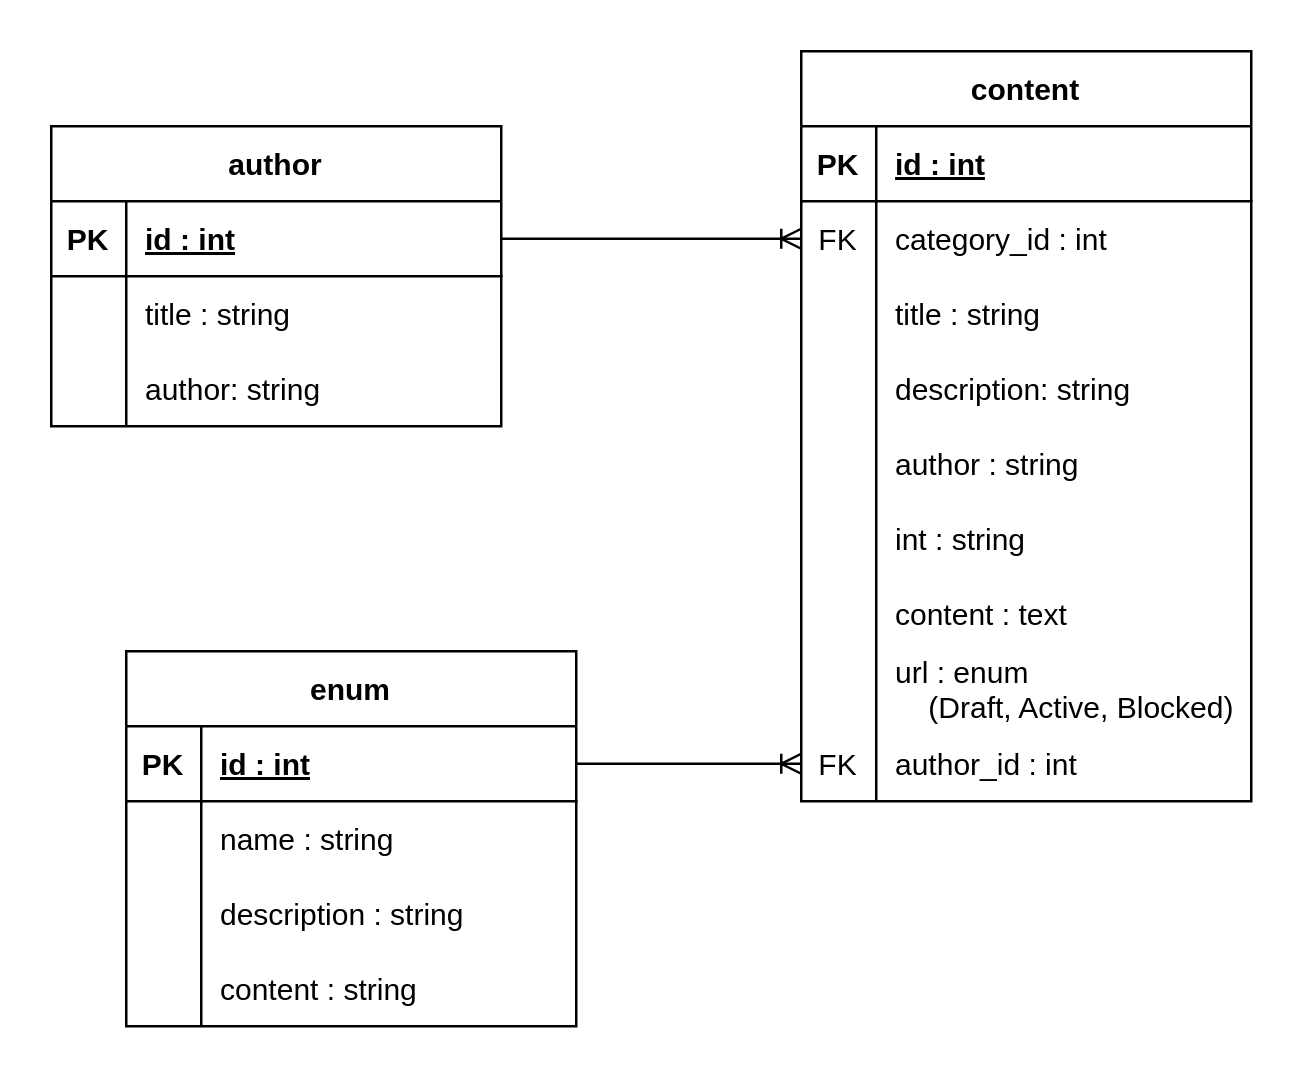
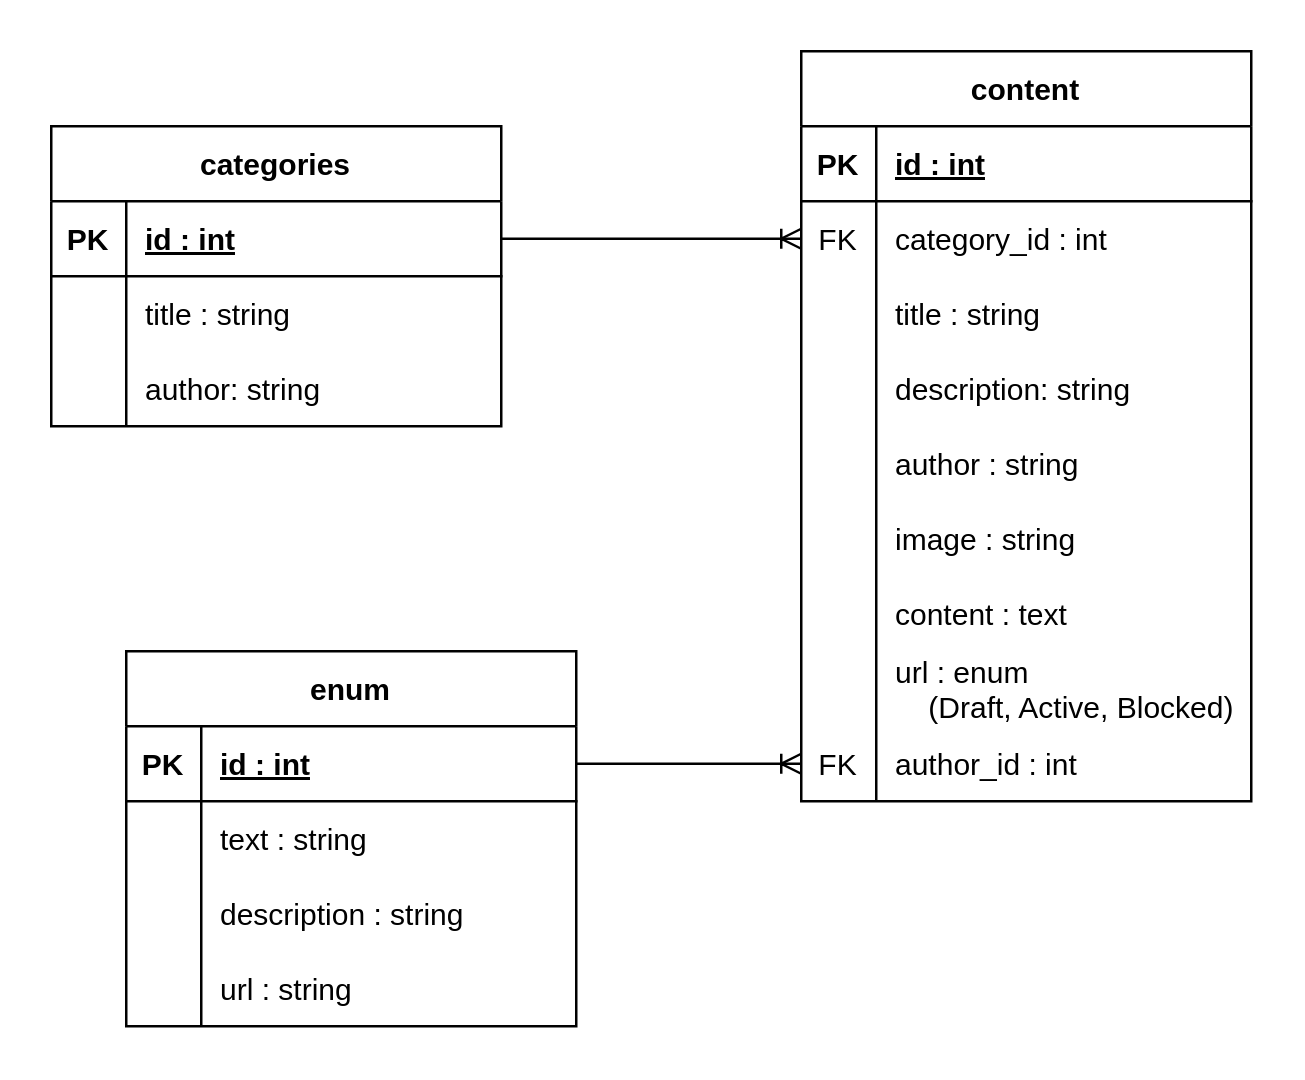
- <mxCell id="2" value="author" style="shape=table;startSize=30;container=1;collapsible=1;childLayout=tableLayout;fixedRows=1;rowLines=0;fontStyle=1;align=center;resizeLast=1;" parent="1" vertex="1"><mxGeometry x="20" y="50" width="180" height="120" as="geometry" /></mxCell>
+ <mxCell id="2" value="categories" style="shape=table;startSize=30;container=1;collapsible=1;childLayout=tableLayout;fixedRows=1;rowLines=0;fontStyle=1;align=center;resizeLast=1;" parent="1" vertex="1"><mxGeometry x="20" y="50" width="180" height="120" as="geometry" /></mxCell>
- <mxCell id="30" value="int : string" style="shape=partialRectangle;connectable=0;fillColor=none;top=0;left=0;bottom=0;right=0;align=left;spacingLeft=6;overflow=hidden;" parent="28" vertex="1"><mxGeometry x="30" width="150" height="30" as="geometry"><mxRectangle width="150" height="30" as="alternateBounds" /></mxGeometry></mxCell>
+ <mxCell id="30" value="image : string" style="shape=partialRectangle;connectable=0;fillColor=none;top=0;left=0;bottom=0;right=0;align=left;spacingLeft=6;overflow=hidden;" parent="28" vertex="1"><mxGeometry x="30" width="150" height="30" as="geometry"><mxRectangle width="150" height="30" as="alternateBounds" /></mxGeometry></mxCell>
- <mxCell id="46" value="name : string" style="shape=partialRectangle;connectable=0;fillColor=none;top=0;left=0;bottom=0;right=0;align=left;spacingLeft=6;overflow=hidden;" parent="44" vertex="1"><mxGeometry x="30" width="150" height="30" as="geometry"><mxRectangle width="150" height="30" as="alternateBounds" /></mxGeometry></mxCell>
+ <mxCell id="46" value="text : string" style="shape=partialRectangle;connectable=0;fillColor=none;top=0;left=0;bottom=0;right=0;align=left;spacingLeft=6;overflow=hidden;" parent="44" vertex="1"><mxGeometry x="30" width="150" height="30" as="geometry"><mxRectangle width="150" height="30" as="alternateBounds" /></mxGeometry></mxCell>
- <mxCell id="52" value="content : string" style="shape=partialRectangle;connectable=0;fillColor=none;top=0;left=0;bottom=0;right=0;align=left;spacingLeft=6;overflow=hidden;" parent="50" vertex="1"><mxGeometry x="30" width="150" height="30" as="geometry"><mxRectangle width="150" height="30" as="alternateBounds" /></mxGeometry></mxCell>
+ <mxCell id="52" value="url : string" style="shape=partialRectangle;connectable=0;fillColor=none;top=0;left=0;bottom=0;right=0;align=left;spacingLeft=6;overflow=hidden;" parent="50" vertex="1"><mxGeometry x="30" width="150" height="30" as="geometry"><mxRectangle width="150" height="30" as="alternateBounds" /></mxGeometry></mxCell>
